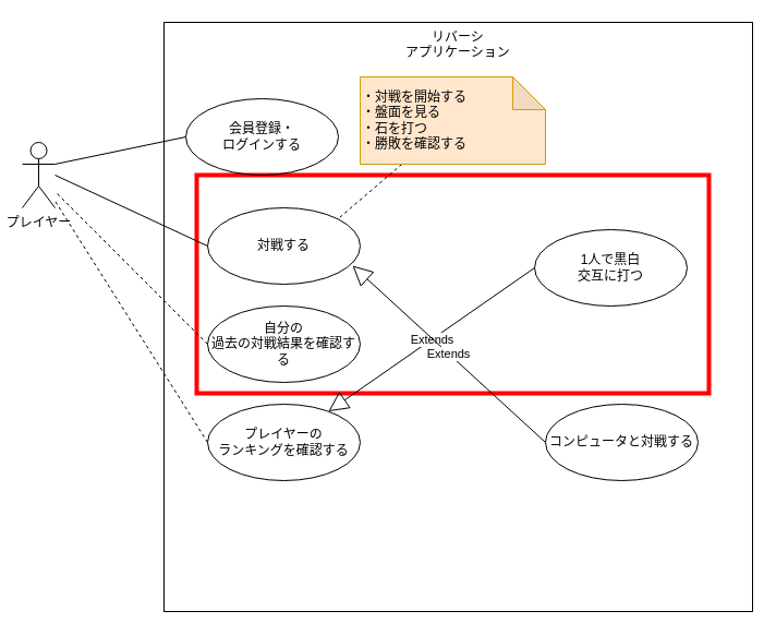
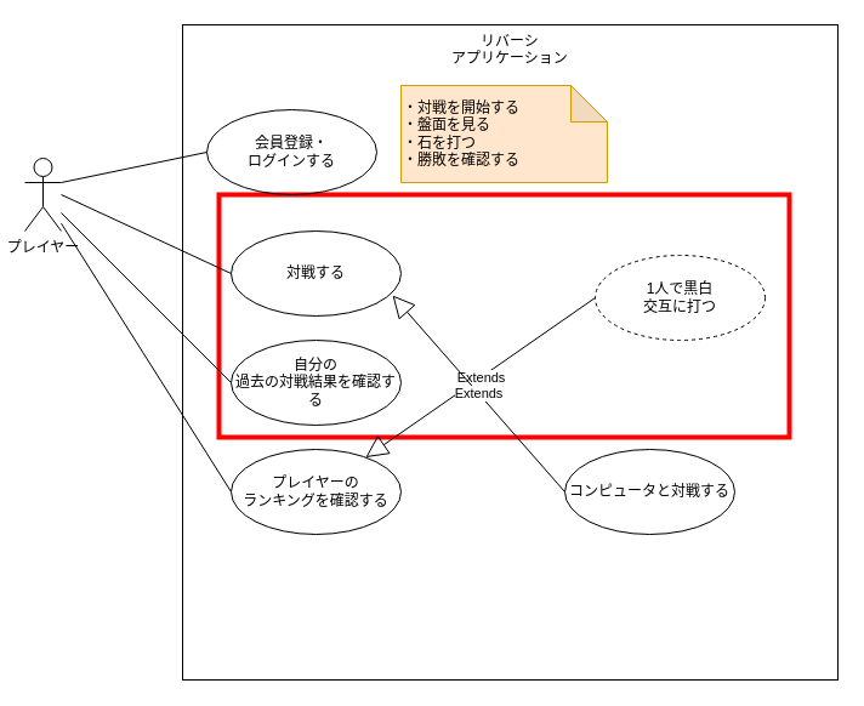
- <mxCell id="7" style="edgeStyle=none;html=1;entryX=1;entryY=0;entryDx=0;entryDy=0;endArrow=none;endFill=0;dashed=1;" edge="1" parent="1" source="8" target="6"><mxGeometry relative="1" as="geometry" /></mxCell>
- <mxCell id="9" style="edgeStyle=none;html=1;exitX=0;exitY=0.5;exitDx=0;exitDy=0;endArrow=none;endFill=0;dashed=1;" edge="1" parent="1" source="10" target="5"><mxGeometry relative="1" as="geometry" /></mxCell>
+ <mxCell id="9" style="edgeStyle=none;html=1;exitX=0;exitY=0.5;exitDx=0;exitDy=0;endArrow=none;endFill=0;" edge="1" parent="1" source="10" target="5"><mxGeometry relative="1" as="geometry" /></mxCell>
- <mxCell id="13" value="1人で黒白&lt;br&gt;交互に打つ" style="ellipse;whiteSpace=wrap;html=1;fillColor=none;gradientColor=none;" vertex="1" parent="1"><mxGeometry x="490" y="210" width="140" height="70" as="geometry" /></mxCell>
+ <mxCell id="13" value="1人で黒白&lt;br&gt;交互に打つ" style="ellipse;whiteSpace=wrap;html=1;fillColor=none;gradientColor=none;dashed=1;" vertex="1" parent="1"><mxGeometry x="490" y="210" width="140" height="70" as="geometry" /></mxCell>
- <mxCell id="17" style="edgeStyle=none;sketch=0;html=1;exitX=0;exitY=0.5;exitDx=0;exitDy=0;endArrow=none;endFill=0;dashed=1;" edge="1" parent="1" source="18" target="5"><mxGeometry relative="1" as="geometry" /></mxCell>
+ <mxCell id="17" style="edgeStyle=none;sketch=0;html=1;exitX=0;exitY=0.5;exitDx=0;exitDy=0;endArrow=none;endFill=0;" edge="1" parent="1" source="18" target="5"><mxGeometry relative="1" as="geometry" /></mxCell>
- <mxCell id="14" value="コンピュータと対戦する" style="ellipse;whiteSpace=wrap;html=1;fillColor=none;gradientColor=none;" vertex="1" parent="1"><mxGeometry x="500" y="370" width="140" height="70" as="geometry" /></mxCell>
+ <mxCell id="14" value="コンピュータと対戦する" style="ellipse;whiteSpace=wrap;html=1;fillColor=none;gradientColor=none;" vertex="1" parent="1"><mxGeometry x="465" y="370" width="140" height="70" as="geometry" /></mxCell>
